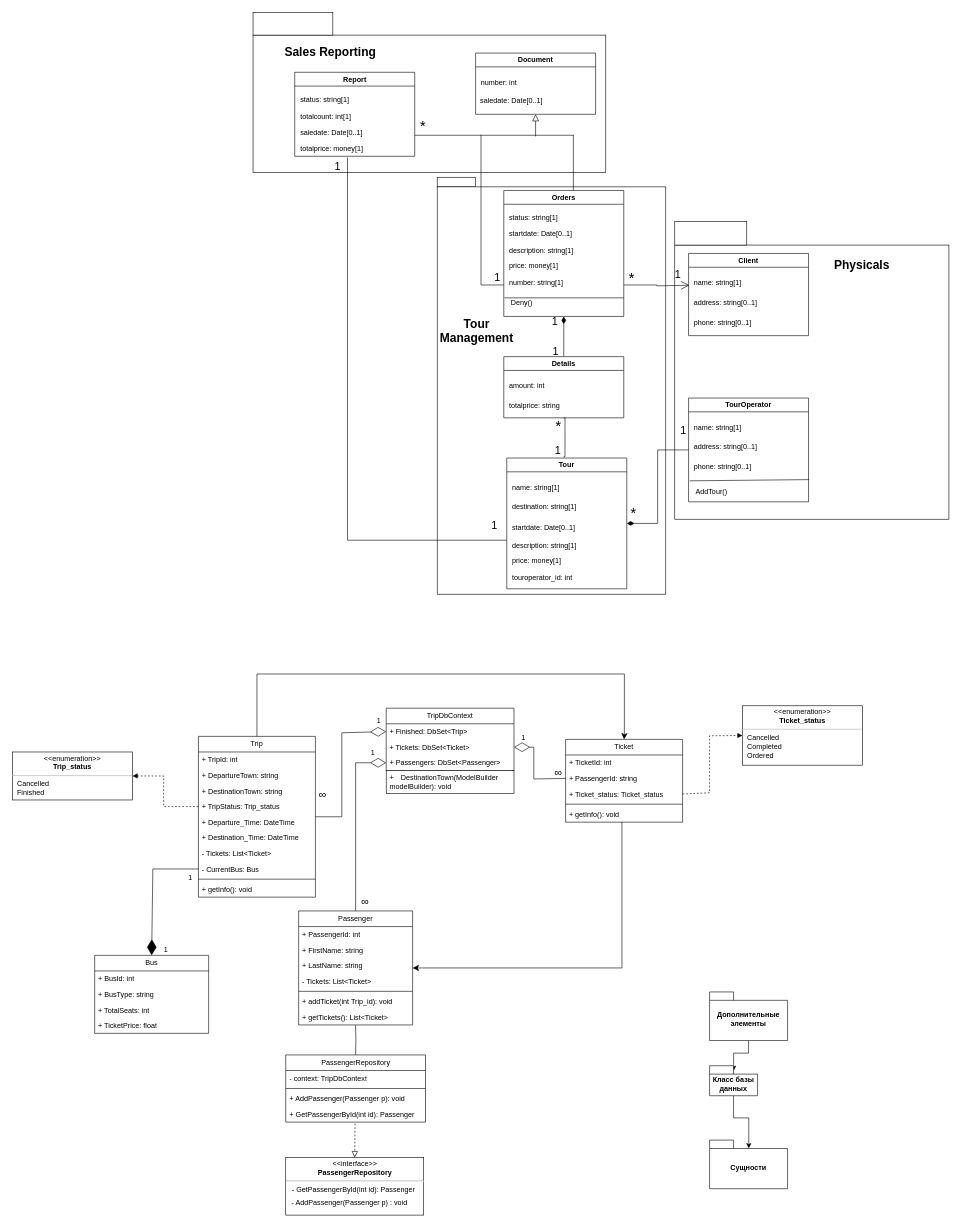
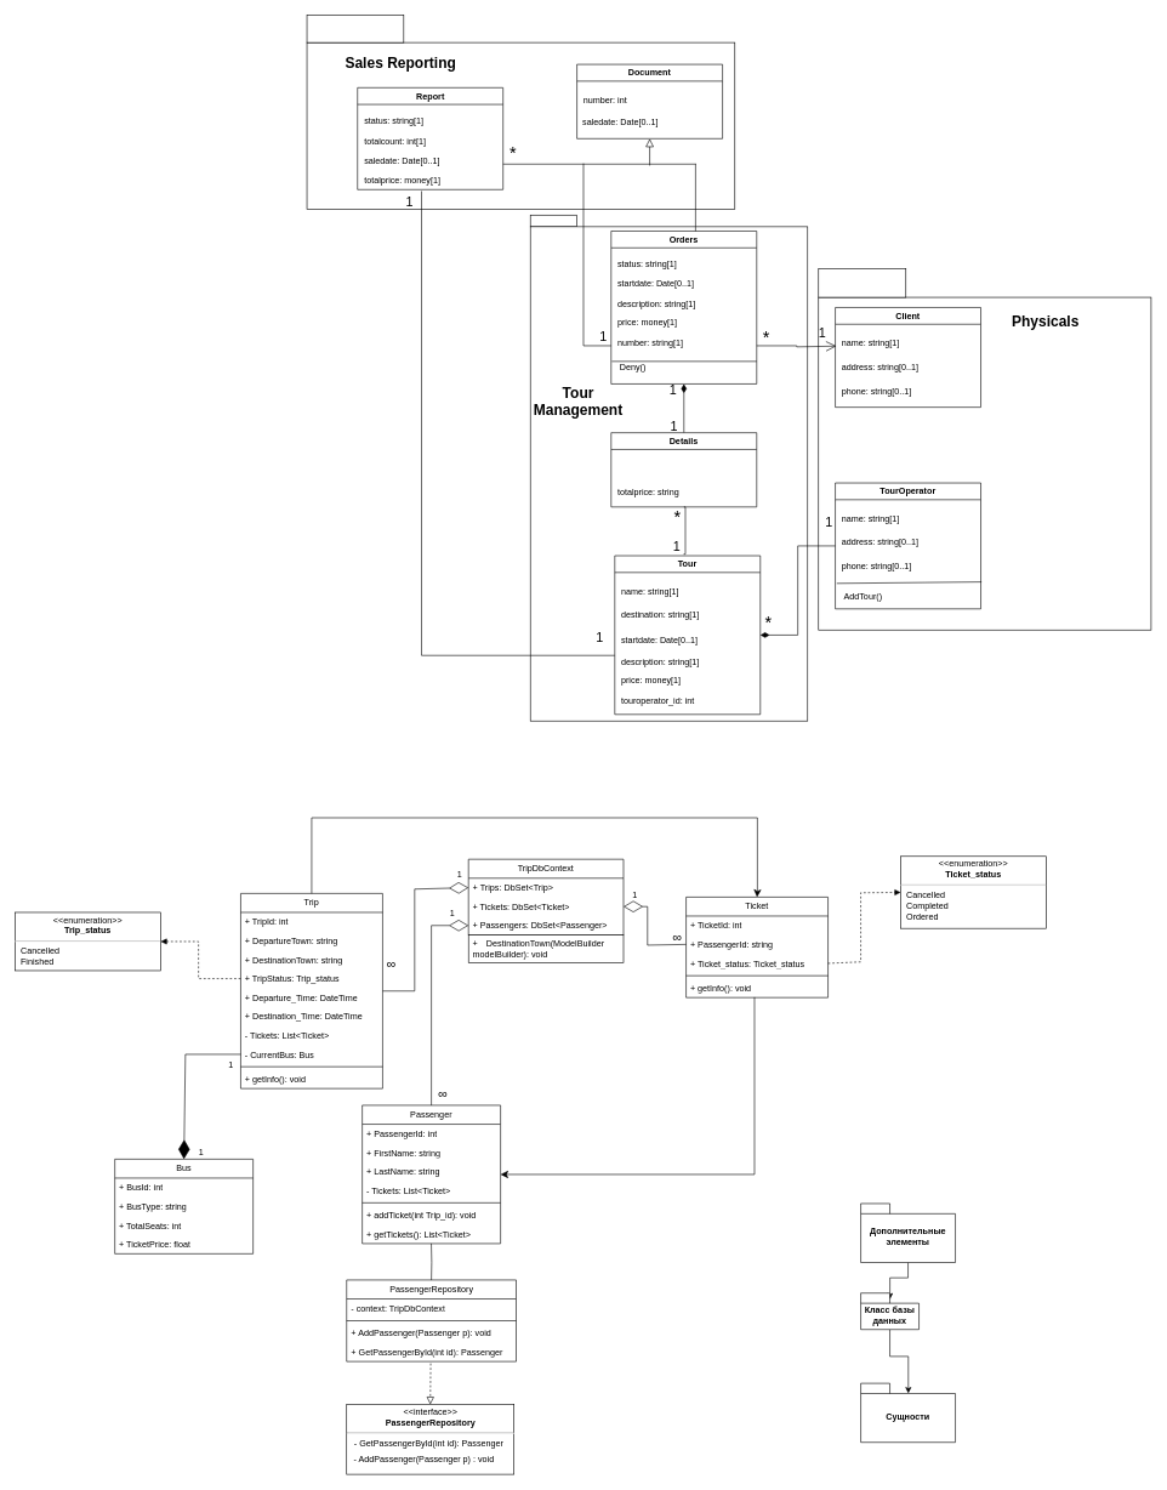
- <mxCell id="96" value="amount: int" style="text;html=1;strokeColor=none;fillColor=none;align=left;verticalAlign=middle;whiteSpace=wrap;rounded=0;" parent="95" vertex="1"><mxGeometry x="7" y="34" width="108" height="30" as="geometry" /></mxCell>
- <mxCell id="7" value="+&amp;nbsp;Finished: DbSet&amp;lt;Trip&amp;gt;&lt;br&gt;&amp;nbsp;" style="text;strokeColor=none;fillColor=none;align=left;verticalAlign=top;spacingLeft=4;spacingRight=4;overflow=hidden;rotatable=0;points=[[0,0.5],[1,0.5]];portConstraint=eastwest;whiteSpace=wrap;html=1;" parent="6" vertex="1"><mxGeometry y="26" width="213" height="26" as="geometry" /></mxCell>
+ <mxCell id="7" value="+&amp;nbsp;Trips: DbSet&amp;lt;Trip&amp;gt;&lt;br&gt;&amp;nbsp;" style="text;strokeColor=none;fillColor=none;align=left;verticalAlign=top;spacingLeft=4;spacingRight=4;overflow=hidden;rotatable=0;points=[[0,0.5],[1,0.5]];portConstraint=eastwest;whiteSpace=wrap;html=1;" parent="6" vertex="1"><mxGeometry y="26" width="213" height="26" as="geometry" /></mxCell>
